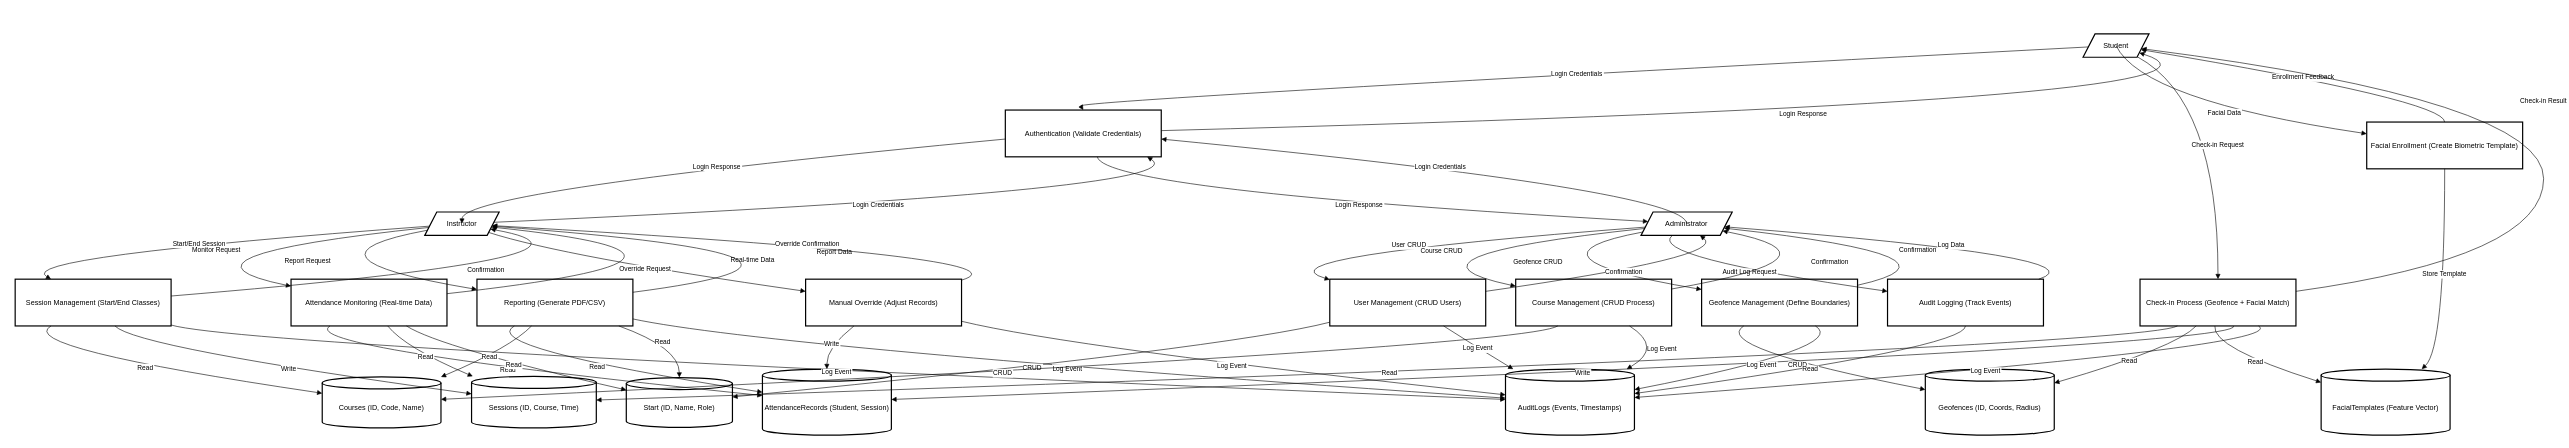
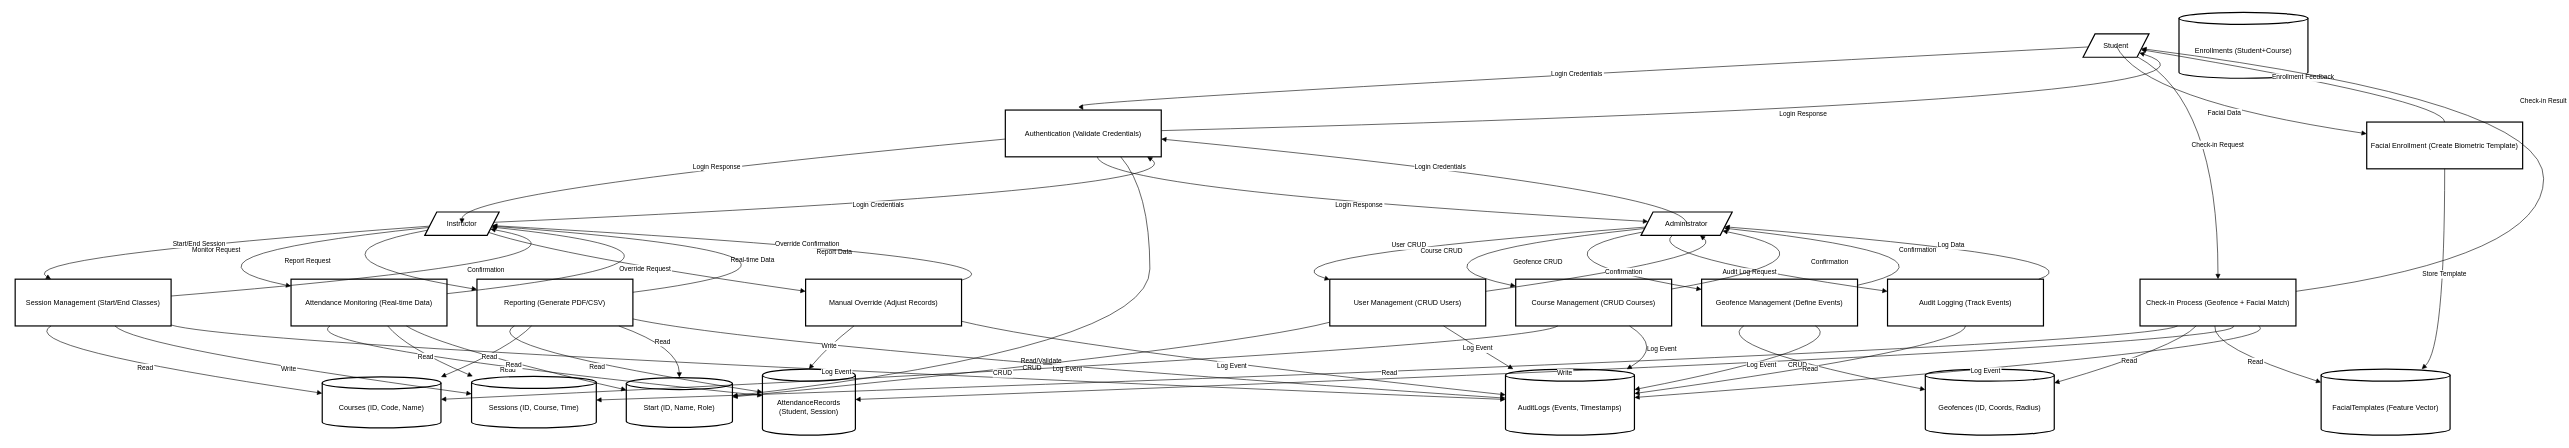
+ <mxCell id="18" value="Enrollments (Student+Course)" style="shape=cylinder3;boundedLbl=1;backgroundOutline=1;size=10;strokeWidth=2;whiteSpace=wrap;" vertex="1" parent="1"><mxGeometry x="3632" y="20" width="215" height="110" as="geometry" /></mxCell>
- <mxCell id="13" value="Course Management (CRUD Process)" style="whiteSpace=wrap;strokeWidth=2;" vertex="1" parent="1"><mxGeometry x="2526" y="465" width="260" height="78" as="geometry" /></mxCell>
+ <mxCell id="13" value="Course Management (CRUD Courses)" style="whiteSpace=wrap;strokeWidth=2;" vertex="1" parent="1"><mxGeometry x="2526" y="465" width="260" height="78" as="geometry" /></mxCell>
- <mxCell id="14" value="Geofence Management (Define Boundaries)" style="whiteSpace=wrap;strokeWidth=2;" vertex="1" parent="1"><mxGeometry x="2836" y="465" width="260" height="78" as="geometry" /></mxCell>
+ <mxCell id="14" value="Geofence Management (Define Events)" style="whiteSpace=wrap;strokeWidth=2;" vertex="1" parent="1"><mxGeometry x="2836" y="465" width="260" height="78" as="geometry" /></mxCell>
+ <mxCell id="50" value="Read/Validate" style="curved=1;startArrow=none;endArrow=block;exitX=0.74;exitY=1;entryX=1;entryY=0.37;rounded=0;" edge="1" parent="1" source="5" target="16"><mxGeometry relative="1" as="geometry"><Array as="points"><mxPoint x="1916" y="317" /><mxPoint x="1916" y="579" /></Array></mxGeometry></mxCell>
- <mxCell id="21" value="AttendanceRecords (Student, Session)" style="shape=cylinder3;boundedLbl=1;backgroundOutline=1;size=10;strokeWidth=2;whiteSpace=wrap;" vertex="1" parent="1"><mxGeometry x="1270" y="615" width="215" height="110" as="geometry" /></mxCell>
+ <mxCell id="21" value="AttendanceRecords (Student, Session)" style="shape=cylinder3;boundedLbl=1;backgroundOutline=1;size=10;strokeWidth=2;whiteSpace=wrap;" vertex="1" parent="1"><mxGeometry x="1270" y="615" width="155" height="110" as="geometry" /></mxCell>
